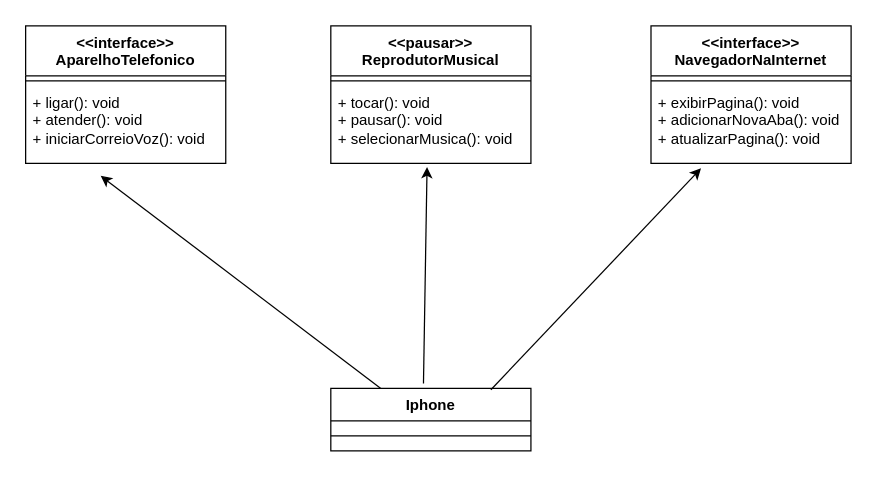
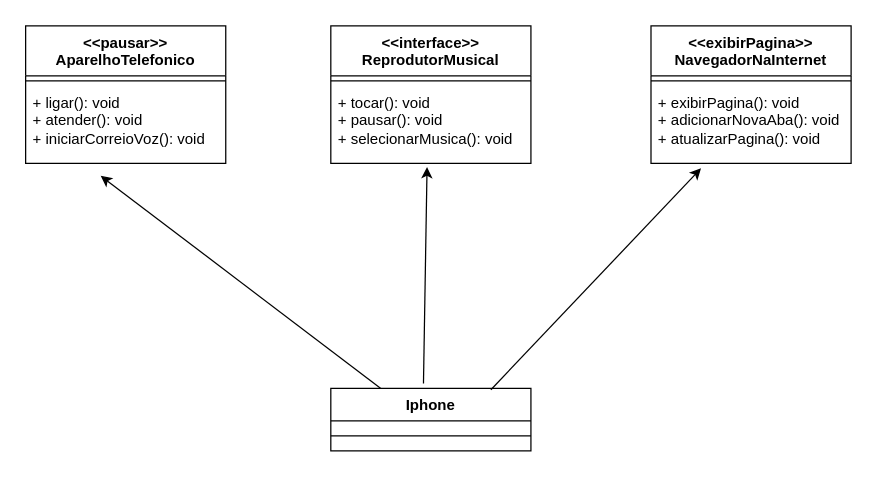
- <mxCell id="2" value="&amp;lt;&amp;lt;interface&amp;gt;&amp;gt;&lt;br&gt;AparelhoTelefonico" style="swimlane;fontStyle=1;align=center;verticalAlign=top;childLayout=stackLayout;horizontal=1;startSize=40;horizontalStack=0;resizeParent=1;resizeParentMax=0;resizeLast=0;collapsible=1;marginBottom=0;whiteSpace=wrap;html=1;" vertex="1" parent="1"><mxGeometry x="20" y="20" width="160" height="110" as="geometry" /></mxCell>
+ <mxCell id="2" value="&amp;lt;&amp;lt;pausar&amp;gt;&amp;gt;&lt;br&gt;AparelhoTelefonico" style="swimlane;fontStyle=1;align=center;verticalAlign=top;childLayout=stackLayout;horizontal=1;startSize=40;horizontalStack=0;resizeParent=1;resizeParentMax=0;resizeLast=0;collapsible=1;marginBottom=0;whiteSpace=wrap;html=1;" vertex="1" parent="1"><mxGeometry x="20" y="20" width="160" height="110" as="geometry" /></mxCell>
- <mxCell id="5" value="&amp;lt;&amp;lt;pausar&amp;gt;&amp;gt;&lt;br&gt;ReprodutorMusical" style="swimlane;fontStyle=1;align=center;verticalAlign=top;childLayout=stackLayout;horizontal=1;startSize=40;horizontalStack=0;resizeParent=1;resizeParentMax=0;resizeLast=0;collapsible=1;marginBottom=0;whiteSpace=wrap;html=1;" vertex="1" parent="1"><mxGeometry x="264" y="20" width="160" height="110" as="geometry" /></mxCell>
+ <mxCell id="5" value="&amp;lt;&amp;lt;interface&amp;gt;&amp;gt;&lt;br&gt;ReprodutorMusical" style="swimlane;fontStyle=1;align=center;verticalAlign=top;childLayout=stackLayout;horizontal=1;startSize=40;horizontalStack=0;resizeParent=1;resizeParentMax=0;resizeLast=0;collapsible=1;marginBottom=0;whiteSpace=wrap;html=1;" vertex="1" parent="1"><mxGeometry x="264" y="20" width="160" height="110" as="geometry" /></mxCell>
- <mxCell id="8" value="&amp;lt;&amp;lt;interface&amp;gt;&amp;gt;&lt;br&gt;NavegadorNaInternet&lt;br&gt;" style="swimlane;fontStyle=1;align=center;verticalAlign=top;childLayout=stackLayout;horizontal=1;startSize=40;horizontalStack=0;resizeParent=1;resizeParentMax=0;resizeLast=0;collapsible=1;marginBottom=0;whiteSpace=wrap;html=1;" vertex="1" parent="1"><mxGeometry x="520" y="20" width="160" height="110" as="geometry" /></mxCell>
+ <mxCell id="8" value="&amp;lt;&amp;lt;exibirPagina&amp;gt;&amp;gt;&lt;br&gt;NavegadorNaInternet&lt;br&gt;" style="swimlane;fontStyle=1;align=center;verticalAlign=top;childLayout=stackLayout;horizontal=1;startSize=40;horizontalStack=0;resizeParent=1;resizeParentMax=0;resizeLast=0;collapsible=1;marginBottom=0;whiteSpace=wrap;html=1;" vertex="1" parent="1"><mxGeometry x="520" y="20" width="160" height="110" as="geometry" /></mxCell>
